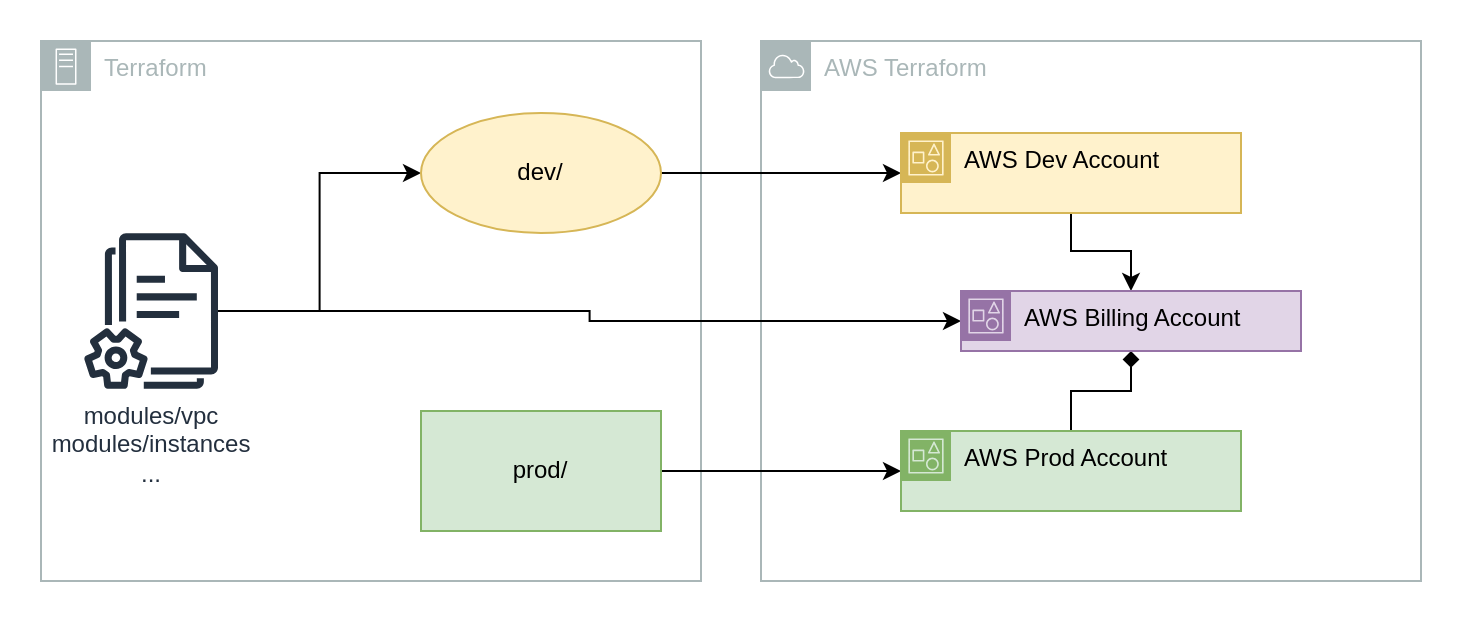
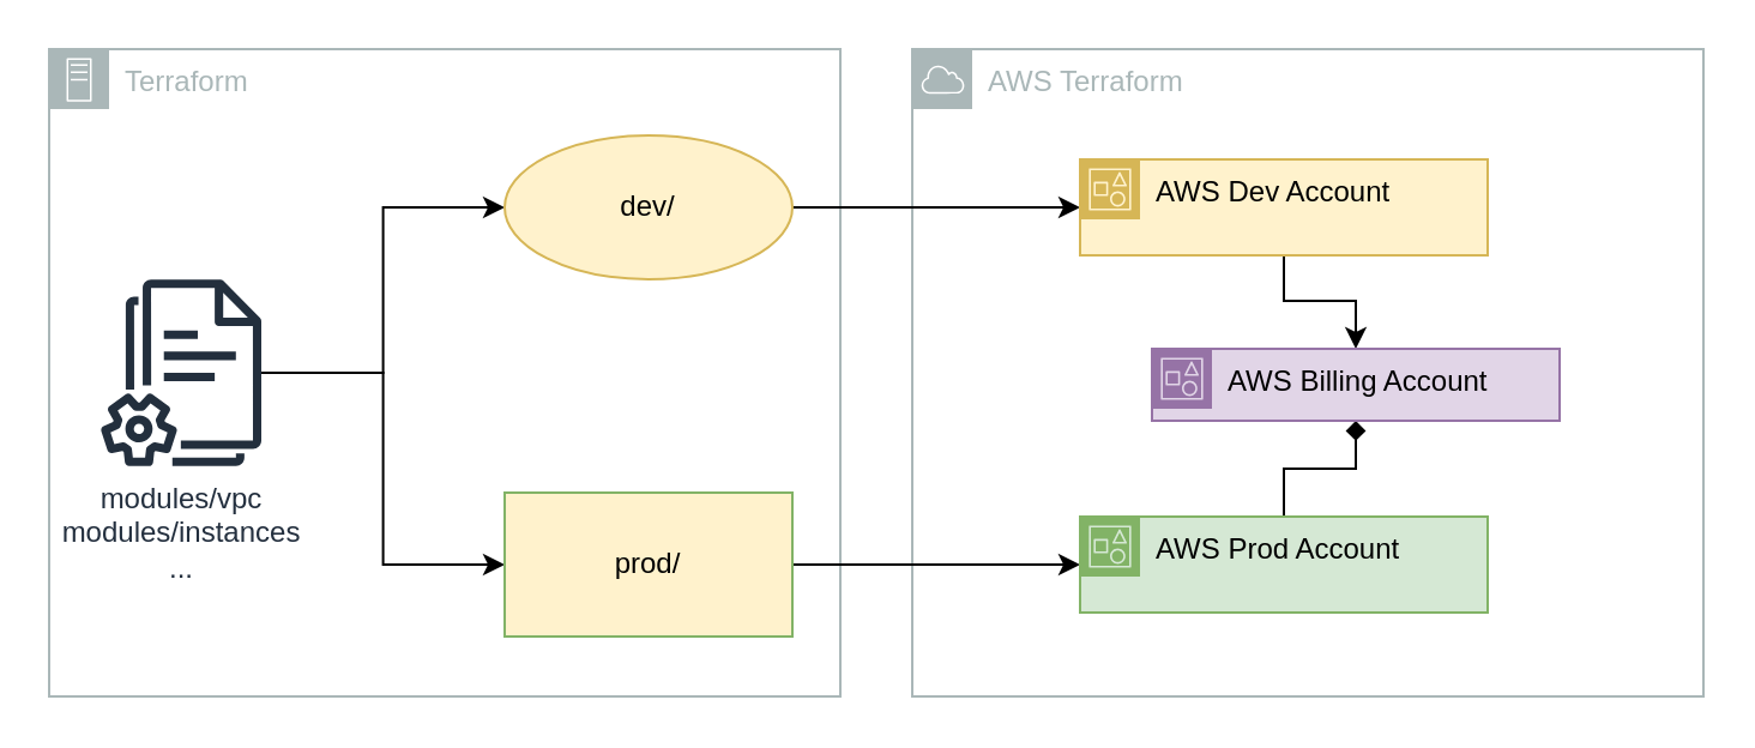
- <mxCell id="5" style="edgeStyle=orthogonalEdgeStyle;rounded=0;orthogonalLoop=1;jettySize=auto;html=1;" edge="1" parent="1" source="6" target="15"><mxGeometry relative="1" as="geometry" /></mxCell>
+ <mxCell id="5" style="edgeStyle=orthogonalEdgeStyle;rounded=0;orthogonalLoop=1;jettySize=auto;html=1;entryX=0;entryY=0.5;entryDx=0;entryDy=0;" edge="1" parent="1" source="6" target="10"><mxGeometry relative="1" as="geometry" /></mxCell>
- <mxCell id="10" value="prod/" style="rounded=0;whiteSpace=wrap;html=1;fillColor=#d5e8d4;strokeColor=#82b366;" vertex="1" parent="1"><mxGeometry x="210" y="205" width="120" height="60" as="geometry" /></mxCell>
+ <mxCell id="10" value="prod/" style="rounded=0;whiteSpace=wrap;html=1;fillColor=#fff2cc;strokeColor=#82b366;" vertex="1" parent="1"><mxGeometry x="210" y="205" width="120" height="60" as="geometry" /></mxCell>
